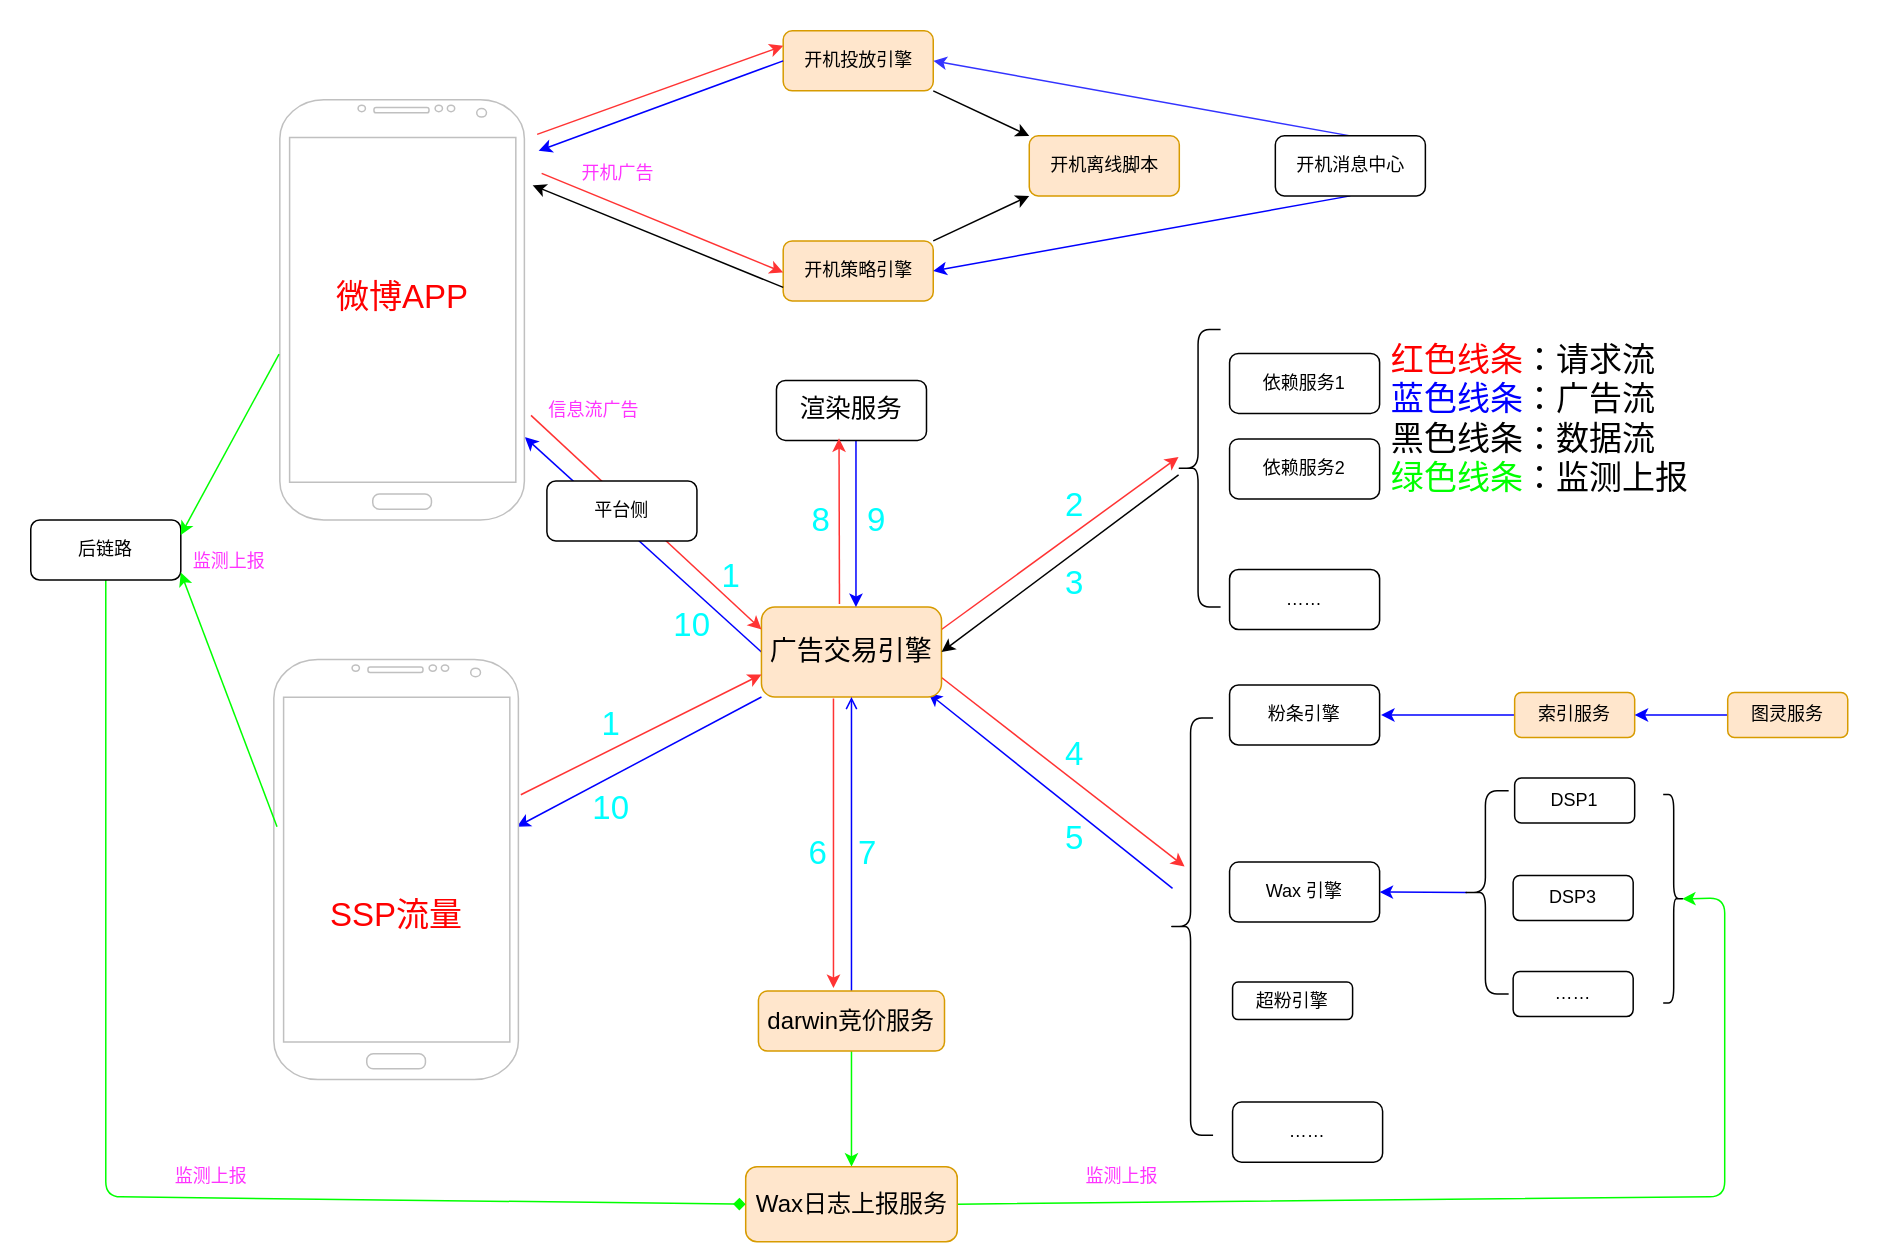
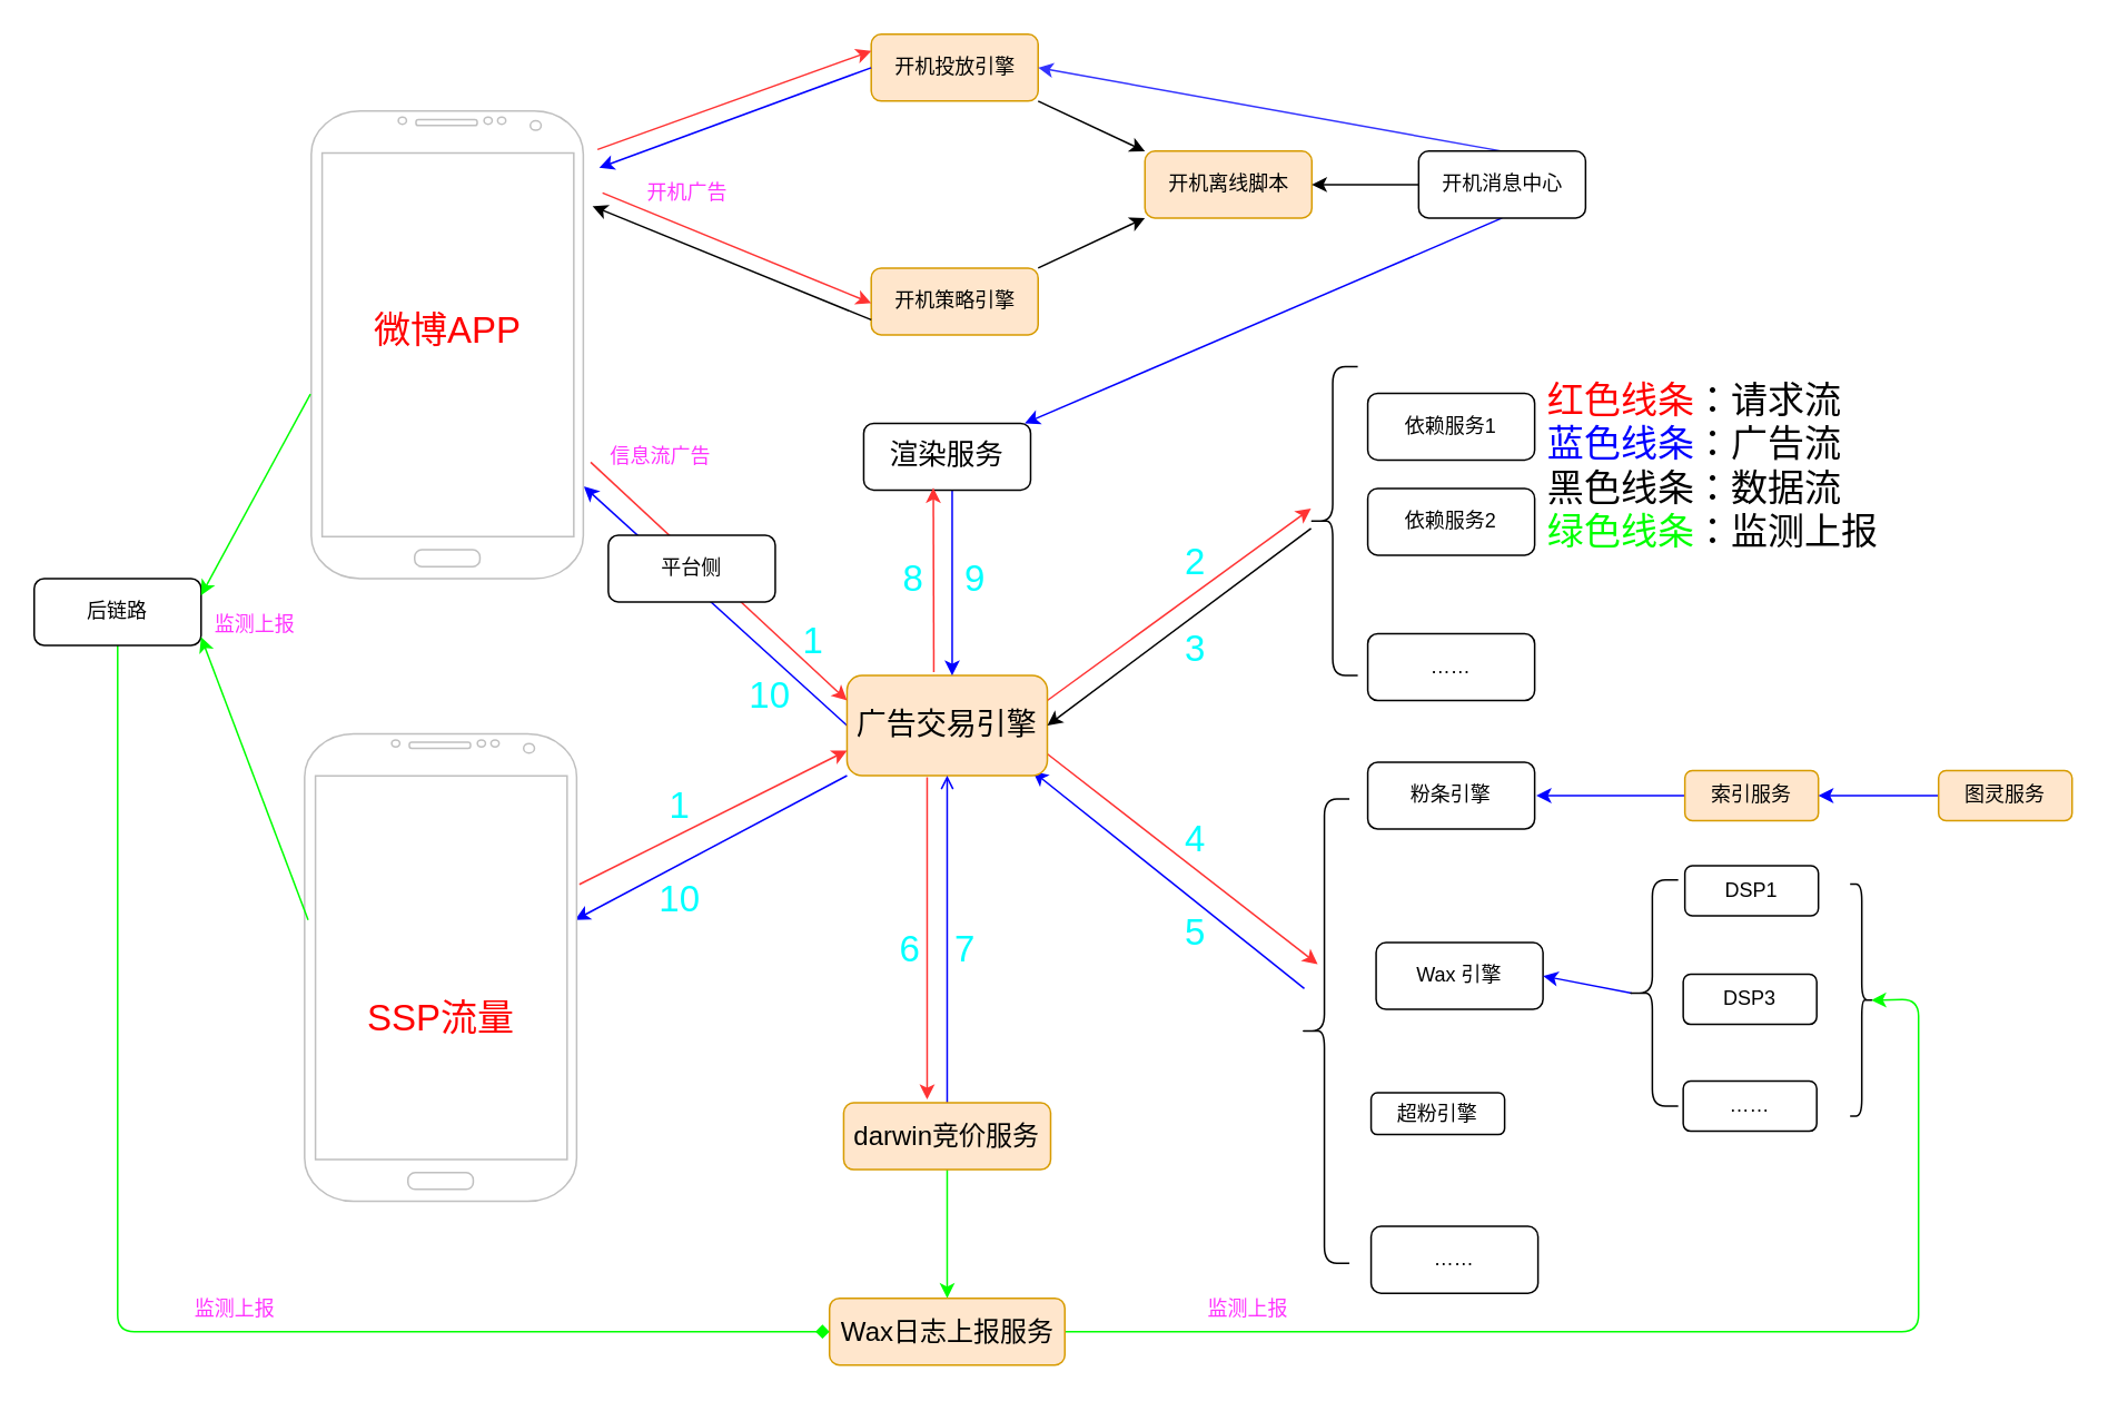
+ <mxCell id="61" style="edgeStyle=none;html=1;entryX=1;entryY=0.5;entryDx=0;entryDy=0;" parent="52" source="57" target="58" edge="1"><mxGeometry relative="1" as="geometry" /></mxCell>
- <mxCell id="56" style="edgeStyle=none;html=1;exitX=0.5;exitY=1;exitDx=0;exitDy=0;entryX=1;entryY=0.5;entryDx=0;entryDy=0;strokeColor=#0000FF;" parent="52" source="57" target="54" edge="1"><mxGeometry relative="1" as="geometry" /></mxCell>
+ <mxCell id="56" style="edgeStyle=none;html=1;exitX=0.5;exitY=1;exitDx=0;exitDy=0;strokeColor=#0000FF;" parent="52" source="57" target="24" edge="1"><mxGeometry relative="1" as="geometry" /></mxCell>
- <mxCell id="12" value="图灵服务" style="rounded=1;whiteSpace=wrap;html=1;flipV=1;flipH=1;fillColor=#ffe6cc;strokeColor=#d79b00;" parent="1" vertex="1"><mxGeometry x="1151" y="461" width="80" height="30" as="geometry" /></mxCell>
+ <mxCell id="12" value="图灵服务" style="rounded=1;whiteSpace=wrap;html=1;flipV=1;flipH=1;fillColor=#ffe6cc;strokeColor=#d79b00;" parent="1" vertex="1"><mxGeometry x="1161" y="461" width="80" height="30" as="geometry" /></mxCell>
- <mxCell id="68" value="Wax 引擎" style="rounded=1;whiteSpace=wrap;html=1;flipV=1;flipH=1;" parent="67" vertex="1"><mxGeometry y="56" width="100" height="40" as="geometry" /></mxCell>
+ <mxCell id="68" value="Wax 引擎" style="rounded=1;whiteSpace=wrap;html=1;flipV=1;flipH=1;" parent="67" vertex="1"><mxGeometry x="5" y="46" width="100" height="40" as="geometry" /></mxCell>
- <mxCell id="43" value="Wax日志上报服务" style="rounded=1;whiteSpace=wrap;html=1;flipV=1;flipH=1;fillColor=#ffe6cc;strokeColor=#d79b00;fontSize=16;" parent="1" vertex="1"><mxGeometry x="496.5" y="777" width="141" height="50" as="geometry" /></mxCell>
+ <mxCell id="43" value="Wax日志上报服务" style="rounded=1;whiteSpace=wrap;html=1;flipV=1;flipH=1;fillColor=#ffe6cc;strokeColor=#d79b00;fontSize=16;" parent="1" vertex="1"><mxGeometry x="496.5" y="777" width="141" height="40" as="geometry" /></mxCell>
